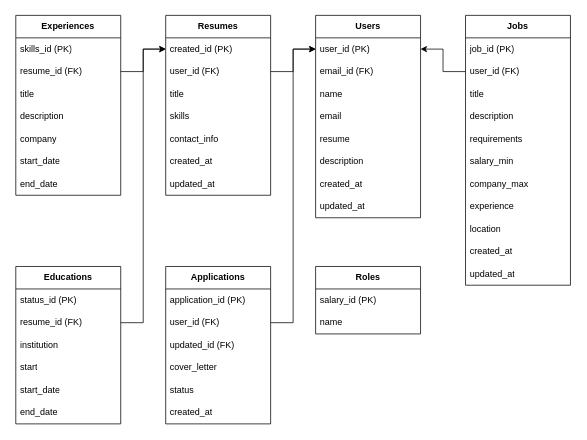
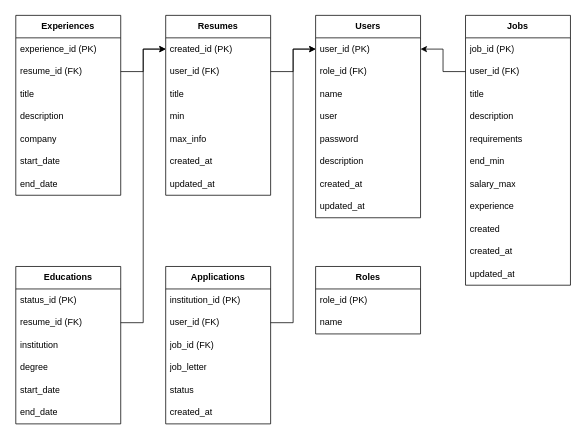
- <mxCell id="45" value="skills_id (PK)" style="text;strokeColor=none;fillColor=none;align=left;verticalAlign=middle;spacingLeft=4;spacingRight=4;overflow=hidden;points=[[0,0.5],[1,0.5]];portConstraint=eastwest;rotatable=0;whiteSpace=wrap;html=1;" vertex="1" parent="44"><mxGeometry y="30" width="140" height="30" as="geometry" /></mxCell>
+ <mxCell id="45" value="experience_id (PK)" style="text;strokeColor=none;fillColor=none;align=left;verticalAlign=middle;spacingLeft=4;spacingRight=4;overflow=hidden;points=[[0,0.5],[1,0.5]];portConstraint=eastwest;rotatable=0;whiteSpace=wrap;html=1;" vertex="1" parent="44"><mxGeometry y="30" width="140" height="30" as="geometry" /></mxCell>
- <mxCell id="4" value="email_id (FK&lt;span style=&quot;background-color: initial;&quot;&gt;)&lt;/span&gt;" style="text;strokeColor=none;fillColor=none;align=left;verticalAlign=middle;spacingLeft=4;spacingRight=4;overflow=hidden;points=[[0,0.5],[1,0.5]];portConstraint=eastwest;rotatable=0;whiteSpace=wrap;html=1;" parent="2" vertex="1"><mxGeometry y="60" width="140" height="30" as="geometry" /></mxCell>
+ <mxCell id="4" value="role_id (FK&lt;span style=&quot;background-color: initial;&quot;&gt;)&lt;/span&gt;" style="text;strokeColor=none;fillColor=none;align=left;verticalAlign=middle;spacingLeft=4;spacingRight=4;overflow=hidden;points=[[0,0.5],[1,0.5]];portConstraint=eastwest;rotatable=0;whiteSpace=wrap;html=1;" parent="2" vertex="1"><mxGeometry y="60" width="140" height="30" as="geometry" /></mxCell>
- <mxCell id="18" value="skills" style="text;strokeColor=none;fillColor=none;align=left;verticalAlign=middle;spacingLeft=4;spacingRight=4;overflow=hidden;points=[[0,0.5],[1,0.5]];portConstraint=eastwest;rotatable=0;whiteSpace=wrap;html=1;" parent="14" vertex="1"><mxGeometry y="120" width="140" height="30" as="geometry" /></mxCell>
+ <mxCell id="18" value="min" style="text;strokeColor=none;fillColor=none;align=left;verticalAlign=middle;spacingLeft=4;spacingRight=4;overflow=hidden;points=[[0,0.5],[1,0.5]];portConstraint=eastwest;rotatable=0;whiteSpace=wrap;html=1;" parent="14" vertex="1"><mxGeometry y="120" width="140" height="30" as="geometry" /></mxCell>
- <mxCell id="6" value="email" style="text;strokeColor=none;fillColor=none;align=left;verticalAlign=middle;spacingLeft=4;spacingRight=4;overflow=hidden;points=[[0,0.5],[1,0.5]];portConstraint=eastwest;rotatable=0;whiteSpace=wrap;html=1;" parent="2" vertex="1"><mxGeometry y="120" width="140" height="30" as="geometry" /></mxCell>
+ <mxCell id="6" value="user" style="text;strokeColor=none;fillColor=none;align=left;verticalAlign=middle;spacingLeft=4;spacingRight=4;overflow=hidden;points=[[0,0.5],[1,0.5]];portConstraint=eastwest;rotatable=0;whiteSpace=wrap;html=1;" parent="2" vertex="1"><mxGeometry y="120" width="140" height="30" as="geometry" /></mxCell>
- <mxCell id="19" value="contact_info" style="text;strokeColor=none;fillColor=none;align=left;verticalAlign=middle;spacingLeft=4;spacingRight=4;overflow=hidden;points=[[0,0.5],[1,0.5]];portConstraint=eastwest;rotatable=0;whiteSpace=wrap;html=1;" parent="14" vertex="1"><mxGeometry y="150" width="140" height="30" as="geometry" /></mxCell>
+ <mxCell id="19" value="max_info" style="text;strokeColor=none;fillColor=none;align=left;verticalAlign=middle;spacingLeft=4;spacingRight=4;overflow=hidden;points=[[0,0.5],[1,0.5]];portConstraint=eastwest;rotatable=0;whiteSpace=wrap;html=1;" parent="14" vertex="1"><mxGeometry y="150" width="140" height="30" as="geometry" /></mxCell>
- <mxCell id="7" value="resume" style="text;strokeColor=none;fillColor=none;align=left;verticalAlign=middle;spacingLeft=4;spacingRight=4;overflow=hidden;points=[[0,0.5],[1,0.5]];portConstraint=eastwest;rotatable=0;whiteSpace=wrap;html=1;" parent="2" vertex="1"><mxGeometry y="150" width="140" height="30" as="geometry" /></mxCell>
+ <mxCell id="7" value="password" style="text;strokeColor=none;fillColor=none;align=left;verticalAlign=middle;spacingLeft=4;spacingRight=4;overflow=hidden;points=[[0,0.5],[1,0.5]];portConstraint=eastwest;rotatable=0;whiteSpace=wrap;html=1;" parent="2" vertex="1"><mxGeometry y="150" width="140" height="30" as="geometry" /></mxCell>
- <mxCell id="29" value="salary_min" style="text;strokeColor=none;fillColor=none;align=left;verticalAlign=middle;spacingLeft=4;spacingRight=4;overflow=hidden;points=[[0,0.5],[1,0.5]];portConstraint=eastwest;rotatable=0;whiteSpace=wrap;html=1;" parent="23" vertex="1"><mxGeometry y="180" width="140" height="30" as="geometry" /></mxCell>
+ <mxCell id="29" value="end_min" style="text;strokeColor=none;fillColor=none;align=left;verticalAlign=middle;spacingLeft=4;spacingRight=4;overflow=hidden;points=[[0,0.5],[1,0.5]];portConstraint=eastwest;rotatable=0;whiteSpace=wrap;html=1;" parent="23" vertex="1"><mxGeometry y="180" width="140" height="30" as="geometry" /></mxCell>
- <mxCell id="30" value="company_max" style="text;strokeColor=none;fillColor=none;align=left;verticalAlign=middle;spacingLeft=4;spacingRight=4;overflow=hidden;points=[[0,0.5],[1,0.5]];portConstraint=eastwest;rotatable=0;whiteSpace=wrap;html=1;" parent="23" vertex="1"><mxGeometry y="210" width="140" height="30" as="geometry" /></mxCell>
+ <mxCell id="30" value="salary_max" style="text;strokeColor=none;fillColor=none;align=left;verticalAlign=middle;spacingLeft=4;spacingRight=4;overflow=hidden;points=[[0,0.5],[1,0.5]];portConstraint=eastwest;rotatable=0;whiteSpace=wrap;html=1;" parent="23" vertex="1"><mxGeometry y="210" width="140" height="30" as="geometry" /></mxCell>
- <mxCell id="32" value="location" style="text;strokeColor=none;fillColor=none;align=left;verticalAlign=middle;spacingLeft=4;spacingRight=4;overflow=hidden;points=[[0,0.5],[1,0.5]];portConstraint=eastwest;rotatable=0;whiteSpace=wrap;html=1;" parent="23" vertex="1"><mxGeometry y="270" width="140" height="30" as="geometry" /></mxCell>
+ <mxCell id="32" value="created" style="text;strokeColor=none;fillColor=none;align=left;verticalAlign=middle;spacingLeft=4;spacingRight=4;overflow=hidden;points=[[0,0.5],[1,0.5]];portConstraint=eastwest;rotatable=0;whiteSpace=wrap;html=1;" parent="23" vertex="1"><mxGeometry y="270" width="140" height="30" as="geometry" /></mxCell>
- <mxCell id="37" value="application_id (PK)" style="text;strokeColor=none;fillColor=none;align=left;verticalAlign=middle;spacingLeft=4;spacingRight=4;overflow=hidden;points=[[0,0.5],[1,0.5]];portConstraint=eastwest;rotatable=0;whiteSpace=wrap;html=1;" parent="36" vertex="1"><mxGeometry y="30" width="140" height="30" as="geometry" /></mxCell>
+ <mxCell id="37" value="institution_id (PK)" style="text;strokeColor=none;fillColor=none;align=left;verticalAlign=middle;spacingLeft=4;spacingRight=4;overflow=hidden;points=[[0,0.5],[1,0.5]];portConstraint=eastwest;rotatable=0;whiteSpace=wrap;html=1;" parent="36" vertex="1"><mxGeometry y="30" width="140" height="30" as="geometry" /></mxCell>
- <mxCell id="12" value="salary_id (PK)" style="text;strokeColor=none;fillColor=none;align=left;verticalAlign=middle;spacingLeft=4;spacingRight=4;overflow=hidden;points=[[0,0.5],[1,0.5]];portConstraint=eastwest;rotatable=0;whiteSpace=wrap;html=1;" parent="11" vertex="1"><mxGeometry y="30" width="140" height="30" as="geometry" /></mxCell>
+ <mxCell id="12" value="role_id (PK)" style="text;strokeColor=none;fillColor=none;align=left;verticalAlign=middle;spacingLeft=4;spacingRight=4;overflow=hidden;points=[[0,0.5],[1,0.5]];portConstraint=eastwest;rotatable=0;whiteSpace=wrap;html=1;" parent="11" vertex="1"><mxGeometry y="30" width="140" height="30" as="geometry" /></mxCell>
- <mxCell id="39" value="updated_id (FK)" style="text;strokeColor=none;fillColor=none;align=left;verticalAlign=middle;spacingLeft=4;spacingRight=4;overflow=hidden;points=[[0,0.5],[1,0.5]];portConstraint=eastwest;rotatable=0;whiteSpace=wrap;html=1;" parent="36" vertex="1"><mxGeometry y="90" width="140" height="30" as="geometry" /></mxCell>
+ <mxCell id="39" value="job_id (FK)" style="text;strokeColor=none;fillColor=none;align=left;verticalAlign=middle;spacingLeft=4;spacingRight=4;overflow=hidden;points=[[0,0.5],[1,0.5]];portConstraint=eastwest;rotatable=0;whiteSpace=wrap;html=1;" parent="36" vertex="1"><mxGeometry y="90" width="140" height="30" as="geometry" /></mxCell>
- <mxCell id="56" value="start" style="text;strokeColor=none;fillColor=none;align=left;verticalAlign=middle;spacingLeft=4;spacingRight=4;overflow=hidden;points=[[0,0.5],[1,0.5]];portConstraint=eastwest;rotatable=0;whiteSpace=wrap;html=1;" vertex="1" parent="52"><mxGeometry y="120" width="140" height="30" as="geometry" /></mxCell>
+ <mxCell id="56" value="degree" style="text;strokeColor=none;fillColor=none;align=left;verticalAlign=middle;spacingLeft=4;spacingRight=4;overflow=hidden;points=[[0,0.5],[1,0.5]];portConstraint=eastwest;rotatable=0;whiteSpace=wrap;html=1;" vertex="1" parent="52"><mxGeometry y="120" width="140" height="30" as="geometry" /></mxCell>
- <mxCell id="40" value="cover_letter" style="text;strokeColor=none;fillColor=none;align=left;verticalAlign=middle;spacingLeft=4;spacingRight=4;overflow=hidden;points=[[0,0.5],[1,0.5]];portConstraint=eastwest;rotatable=0;whiteSpace=wrap;html=1;" parent="36" vertex="1"><mxGeometry y="120" width="140" height="30" as="geometry" /></mxCell>
+ <mxCell id="40" value="job_letter" style="text;strokeColor=none;fillColor=none;align=left;verticalAlign=middle;spacingLeft=4;spacingRight=4;overflow=hidden;points=[[0,0.5],[1,0.5]];portConstraint=eastwest;rotatable=0;whiteSpace=wrap;html=1;" parent="36" vertex="1"><mxGeometry y="120" width="140" height="30" as="geometry" /></mxCell>
